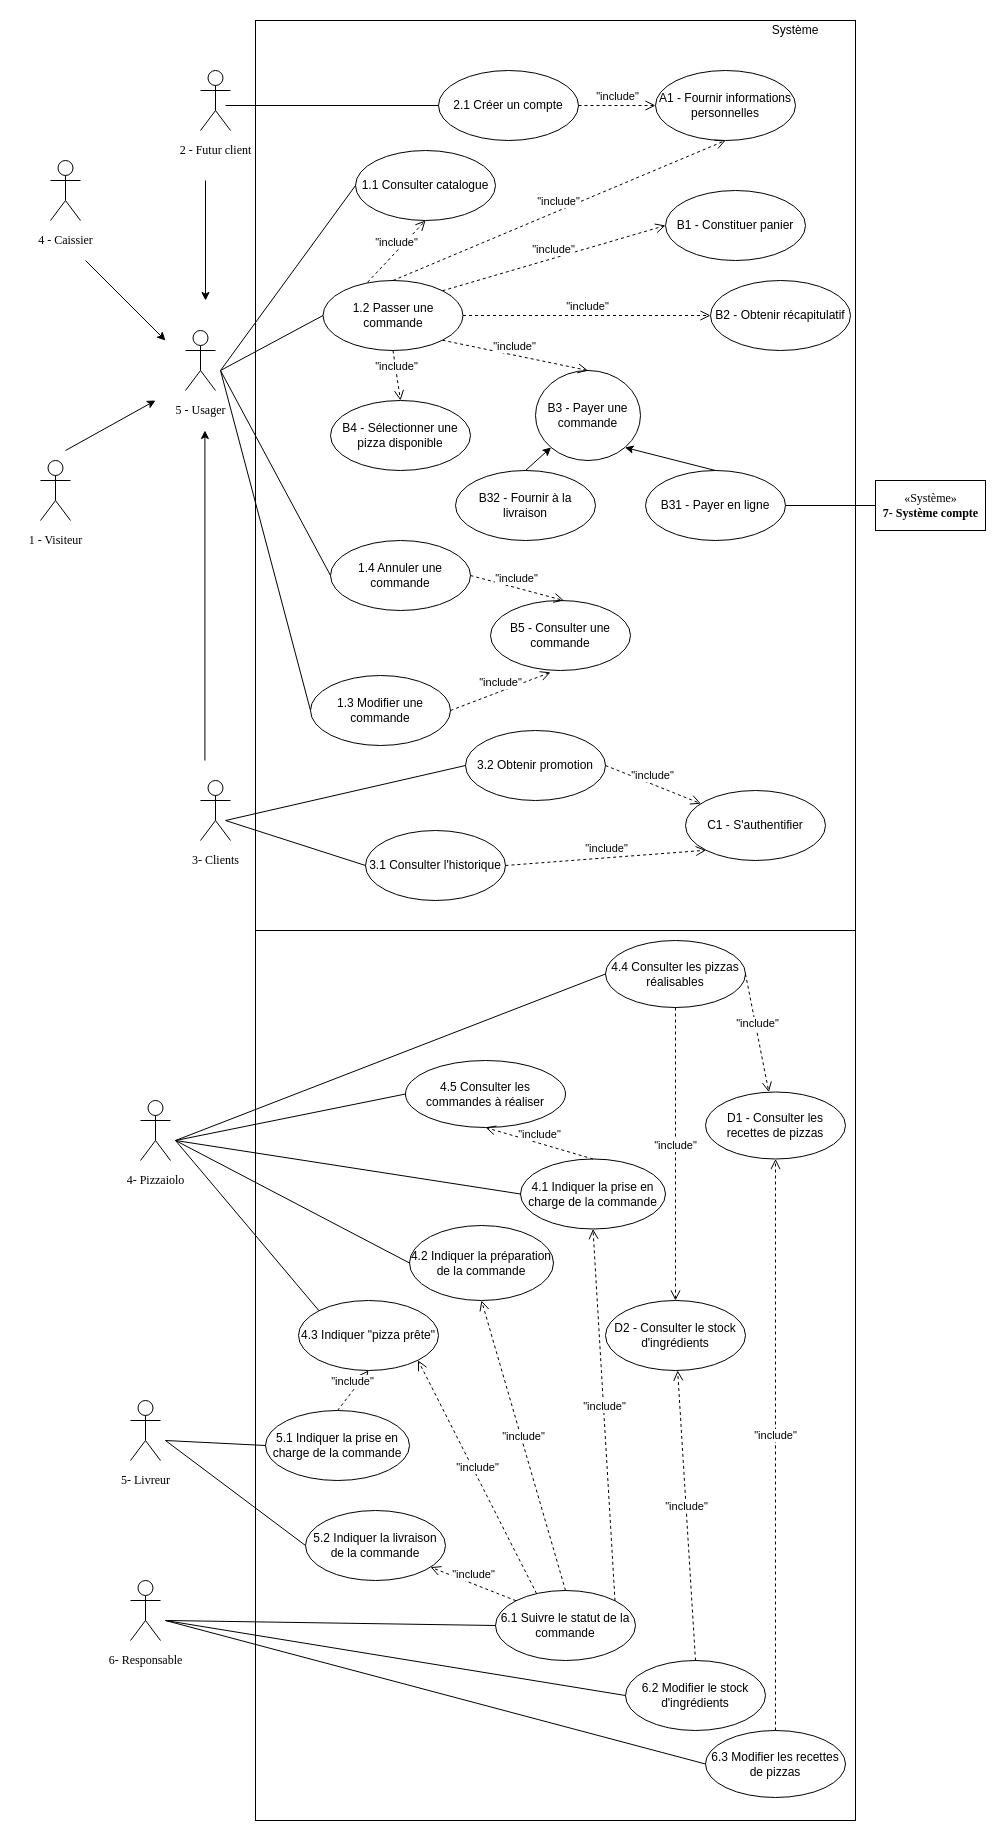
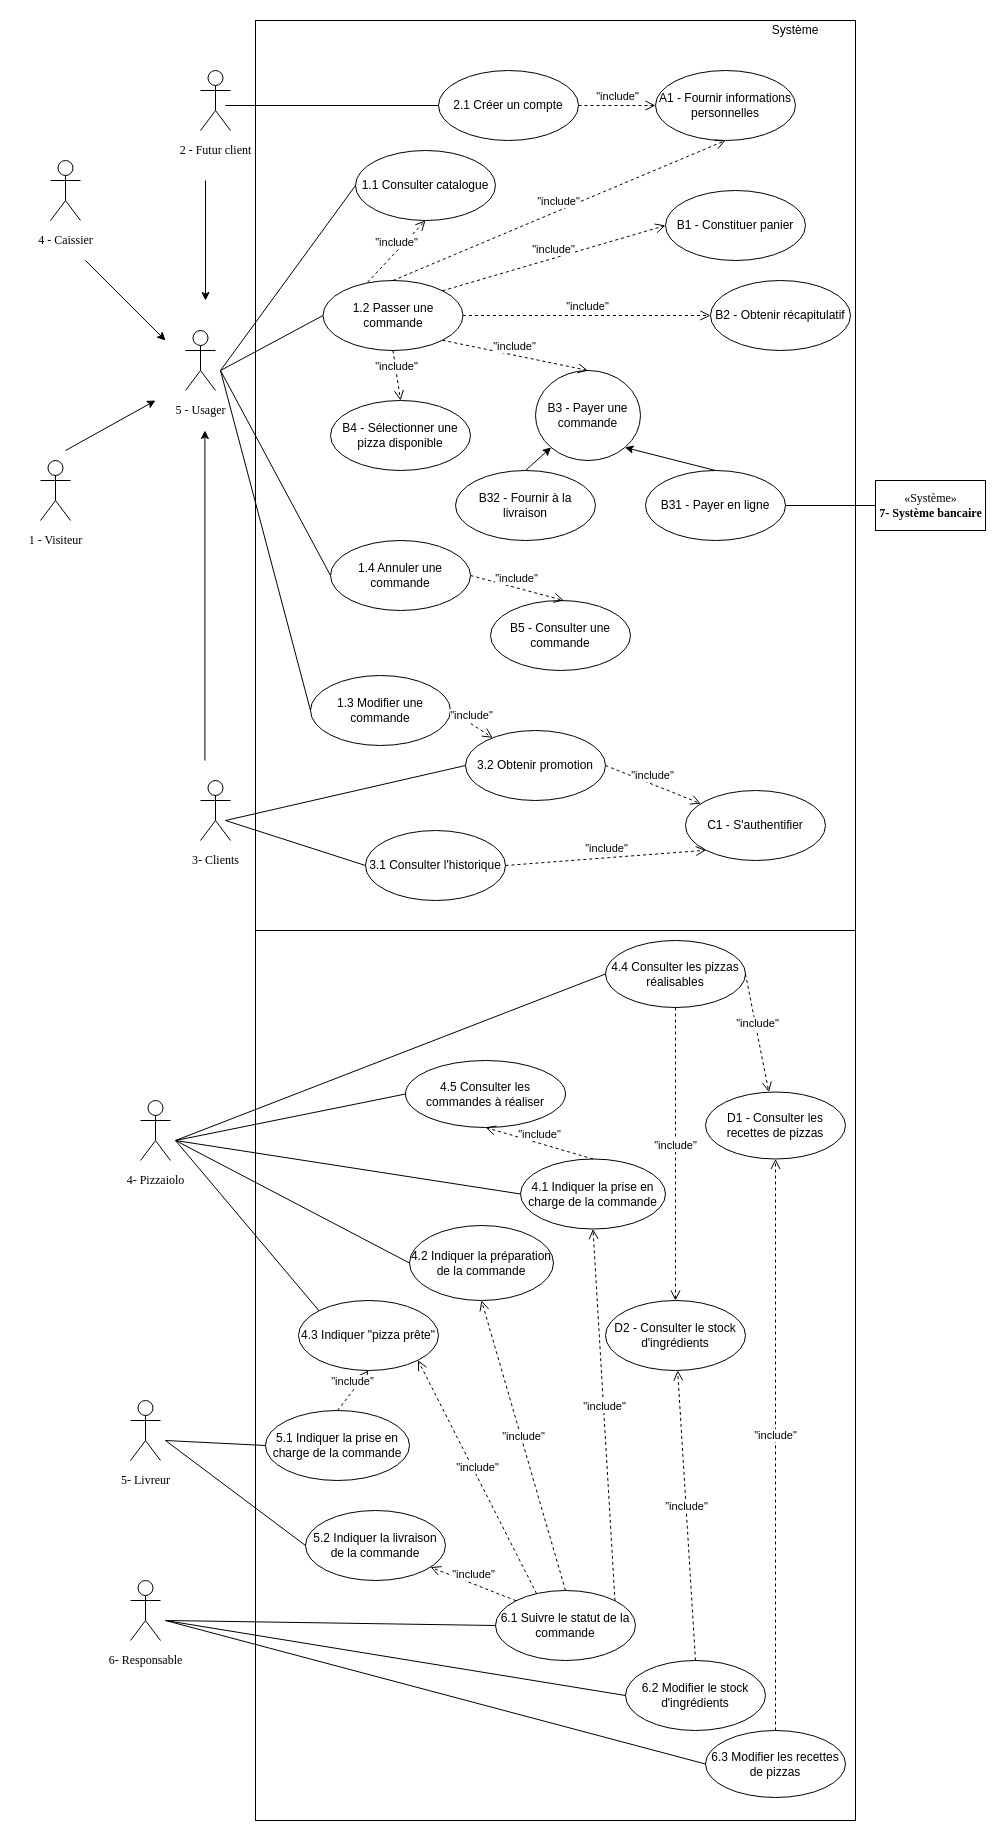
- <mxCell id="5" value="«Système»&lt;br&gt;&lt;b&gt;7- Système compte&lt;br&gt;&lt;/b&gt;" style="html=1;labelBackgroundColor=none;fontFamily=Times New Roman;fontColor=none;" parent="1" vertex="1"><mxGeometry x="875" y="480" width="110" height="50" as="geometry" /></mxCell>
+ <mxCell id="5" value="«Système»&lt;br&gt;&lt;b&gt;7- Système bancaire&lt;br&gt;&lt;/b&gt;" style="html=1;labelBackgroundColor=none;fontFamily=Times New Roman;fontColor=none;" parent="1" vertex="1"><mxGeometry x="875" y="480" width="110" height="50" as="geometry" /></mxCell>
- <mxCell id="17" value="&quot;include&quot;" style="html=1;verticalAlign=bottom;endArrow=open;dashed=1;endSize=8;entryX=0.429;entryY=1.026;entryDx=0;entryDy=0;exitX=1;exitY=0.5;exitDx=0;exitDy=0;entryPerimeter=0;" parent="1" source="10" target="13" edge="1"><mxGeometry relative="1" as="geometry"><mxPoint x="634" y="540" as="sourcePoint" /><mxPoint x="593.5" y="600.07" as="targetPoint" /></mxGeometry></mxCell>
+ <mxCell id="17" value="&quot;include&quot;" style="html=1;verticalAlign=bottom;endArrow=open;dashed=1;endSize=8;exitX=1;exitY=0.5;exitDx=0;exitDy=0;" parent="1" source="10" target="38" edge="1"><mxGeometry relative="1" as="geometry"><mxPoint x="634" y="540" as="sourcePoint" /><mxPoint x="593.5" y="600.07" as="targetPoint" /></mxGeometry></mxCell>
